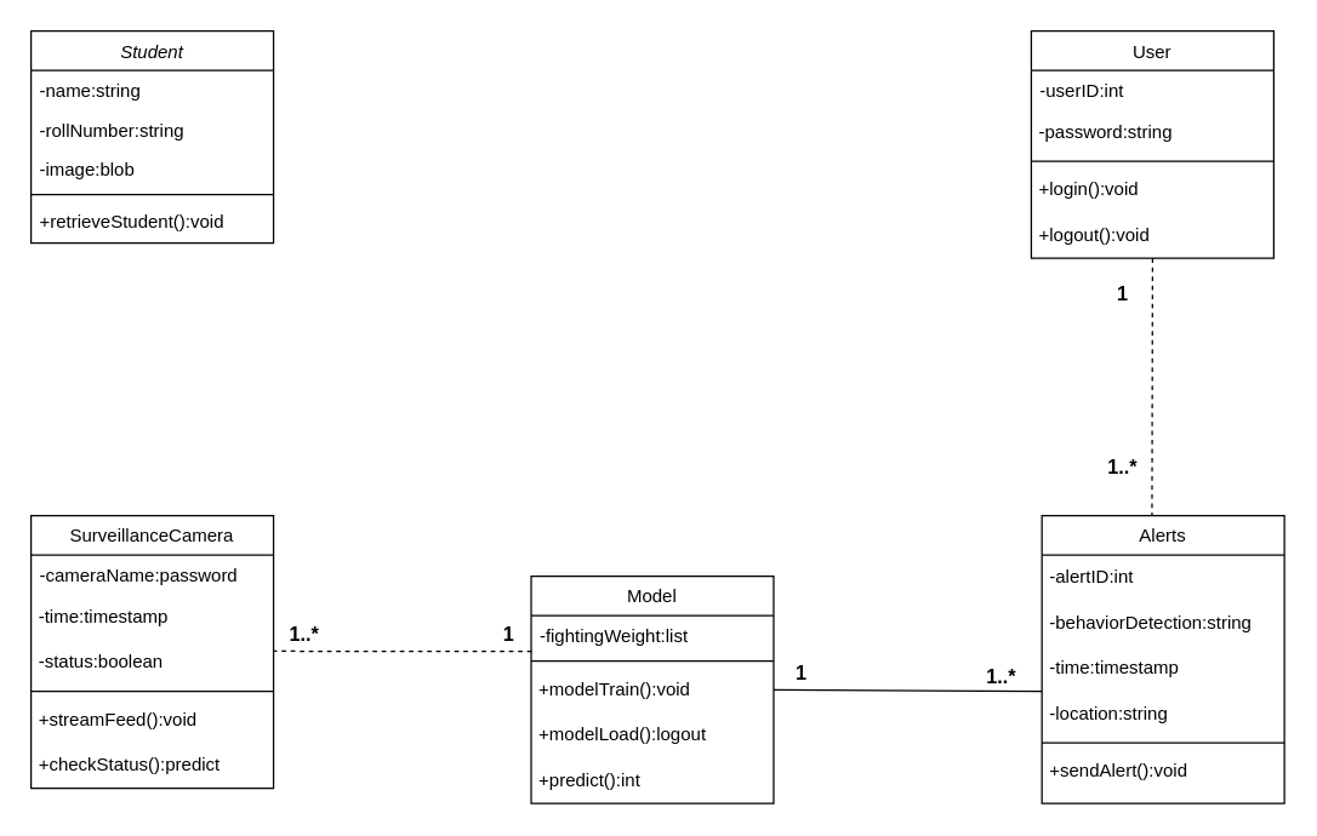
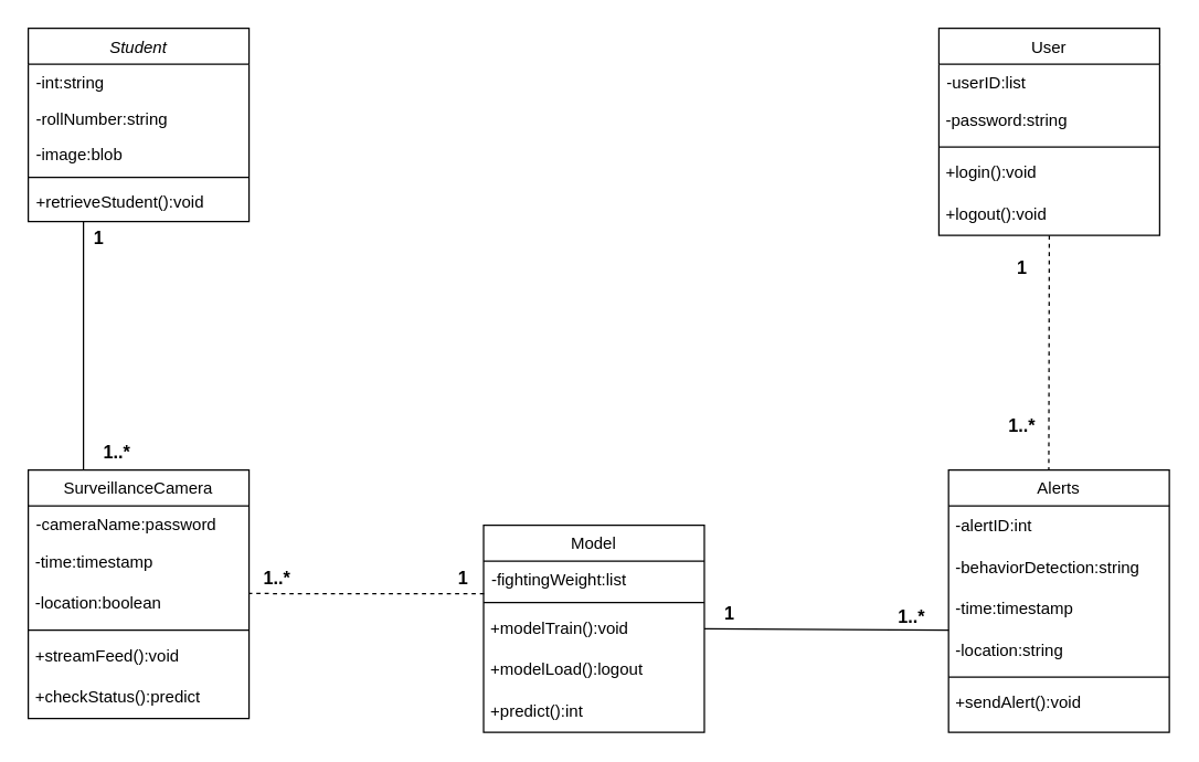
- <mxCell id="3" value="-name:string" style="text;align=left;verticalAlign=top;spacingLeft=4;spacingRight=4;overflow=hidden;rotatable=0;points=[[0,0.5],[1,0.5]];portConstraint=eastwest;" parent="2" vertex="1"><mxGeometry y="26" width="160" height="26" as="geometry" /></mxCell>
+ <mxCell id="3" value="-int:string" style="text;align=left;verticalAlign=top;spacingLeft=4;spacingRight=4;overflow=hidden;rotatable=0;points=[[0,0.5],[1,0.5]];portConstraint=eastwest;" parent="2" vertex="1"><mxGeometry y="26" width="160" height="26" as="geometry" /></mxCell>
- <mxCell id="9" value="-userID:int" style="text;align=left;verticalAlign=top;spacingLeft=4;spacingRight=4;overflow=hidden;rotatable=0;points=[[0,0.5],[1,0.5]];portConstraint=eastwest;" parent="8" vertex="1"><mxGeometry y="26" width="160" height="26" as="geometry" /></mxCell>
+ <mxCell id="9" value="-userID:list" style="text;align=left;verticalAlign=top;spacingLeft=4;spacingRight=4;overflow=hidden;rotatable=0;points=[[0,0.5],[1,0.5]];portConstraint=eastwest;" parent="8" vertex="1"><mxGeometry y="26" width="160" height="26" as="geometry" /></mxCell>
+ <mxCell id="43" style="rounded=0;orthogonalLoop=1;jettySize=auto;html=1;entryX=0.25;entryY=0;entryDx=0;entryDy=0;endArrow=none;endFill=0;exitX=0.25;exitY=1;exitDx=0;exitDy=0;" parent="1" source="2" target="24" edge="1"><mxGeometry relative="1" as="geometry"><mxPoint x="390" y="250" as="sourcePoint" /><mxPoint x="290" y="445" as="targetPoint" /></mxGeometry></mxCell>
+ <mxCell id="44" value="&lt;b&gt;&lt;font style=&quot;font-size: 13px;&quot;&gt;1&lt;/font&gt;&lt;/b&gt;" style="edgeLabel;html=1;align=center;verticalAlign=middle;resizable=0;points=[];" parent="43" vertex="1" connectable="0"><mxGeometry x="-0.92" y="-1" relative="1" as="geometry"><mxPoint x="11" y="4" as="offset" /></mxGeometry></mxCell>
+ <mxCell id="45" value="&lt;b&gt;&lt;font style=&quot;font-size: 13px;&quot;&gt;1..*&lt;/font&gt;&lt;/b&gt;" style="edgeLabel;html=1;align=center;verticalAlign=middle;resizable=0;points=[];" parent="43" vertex="1" connectable="0"><mxGeometry x="0.754" relative="1" as="geometry"><mxPoint x="23" y="8" as="offset" /></mxGeometry></mxCell>
- <mxCell id="27" value="&amp;nbsp;-status:boolean" style="text;html=1;align=left;verticalAlign=middle;whiteSpace=wrap;rounded=0;" parent="24" vertex="1"><mxGeometry y="82" width="160" height="30" as="geometry" /></mxCell>
+ <mxCell id="27" value="&amp;nbsp;-location:boolean" style="text;html=1;align=left;verticalAlign=middle;whiteSpace=wrap;rounded=0;" parent="24" vertex="1"><mxGeometry y="82" width="160" height="30" as="geometry" /></mxCell>
